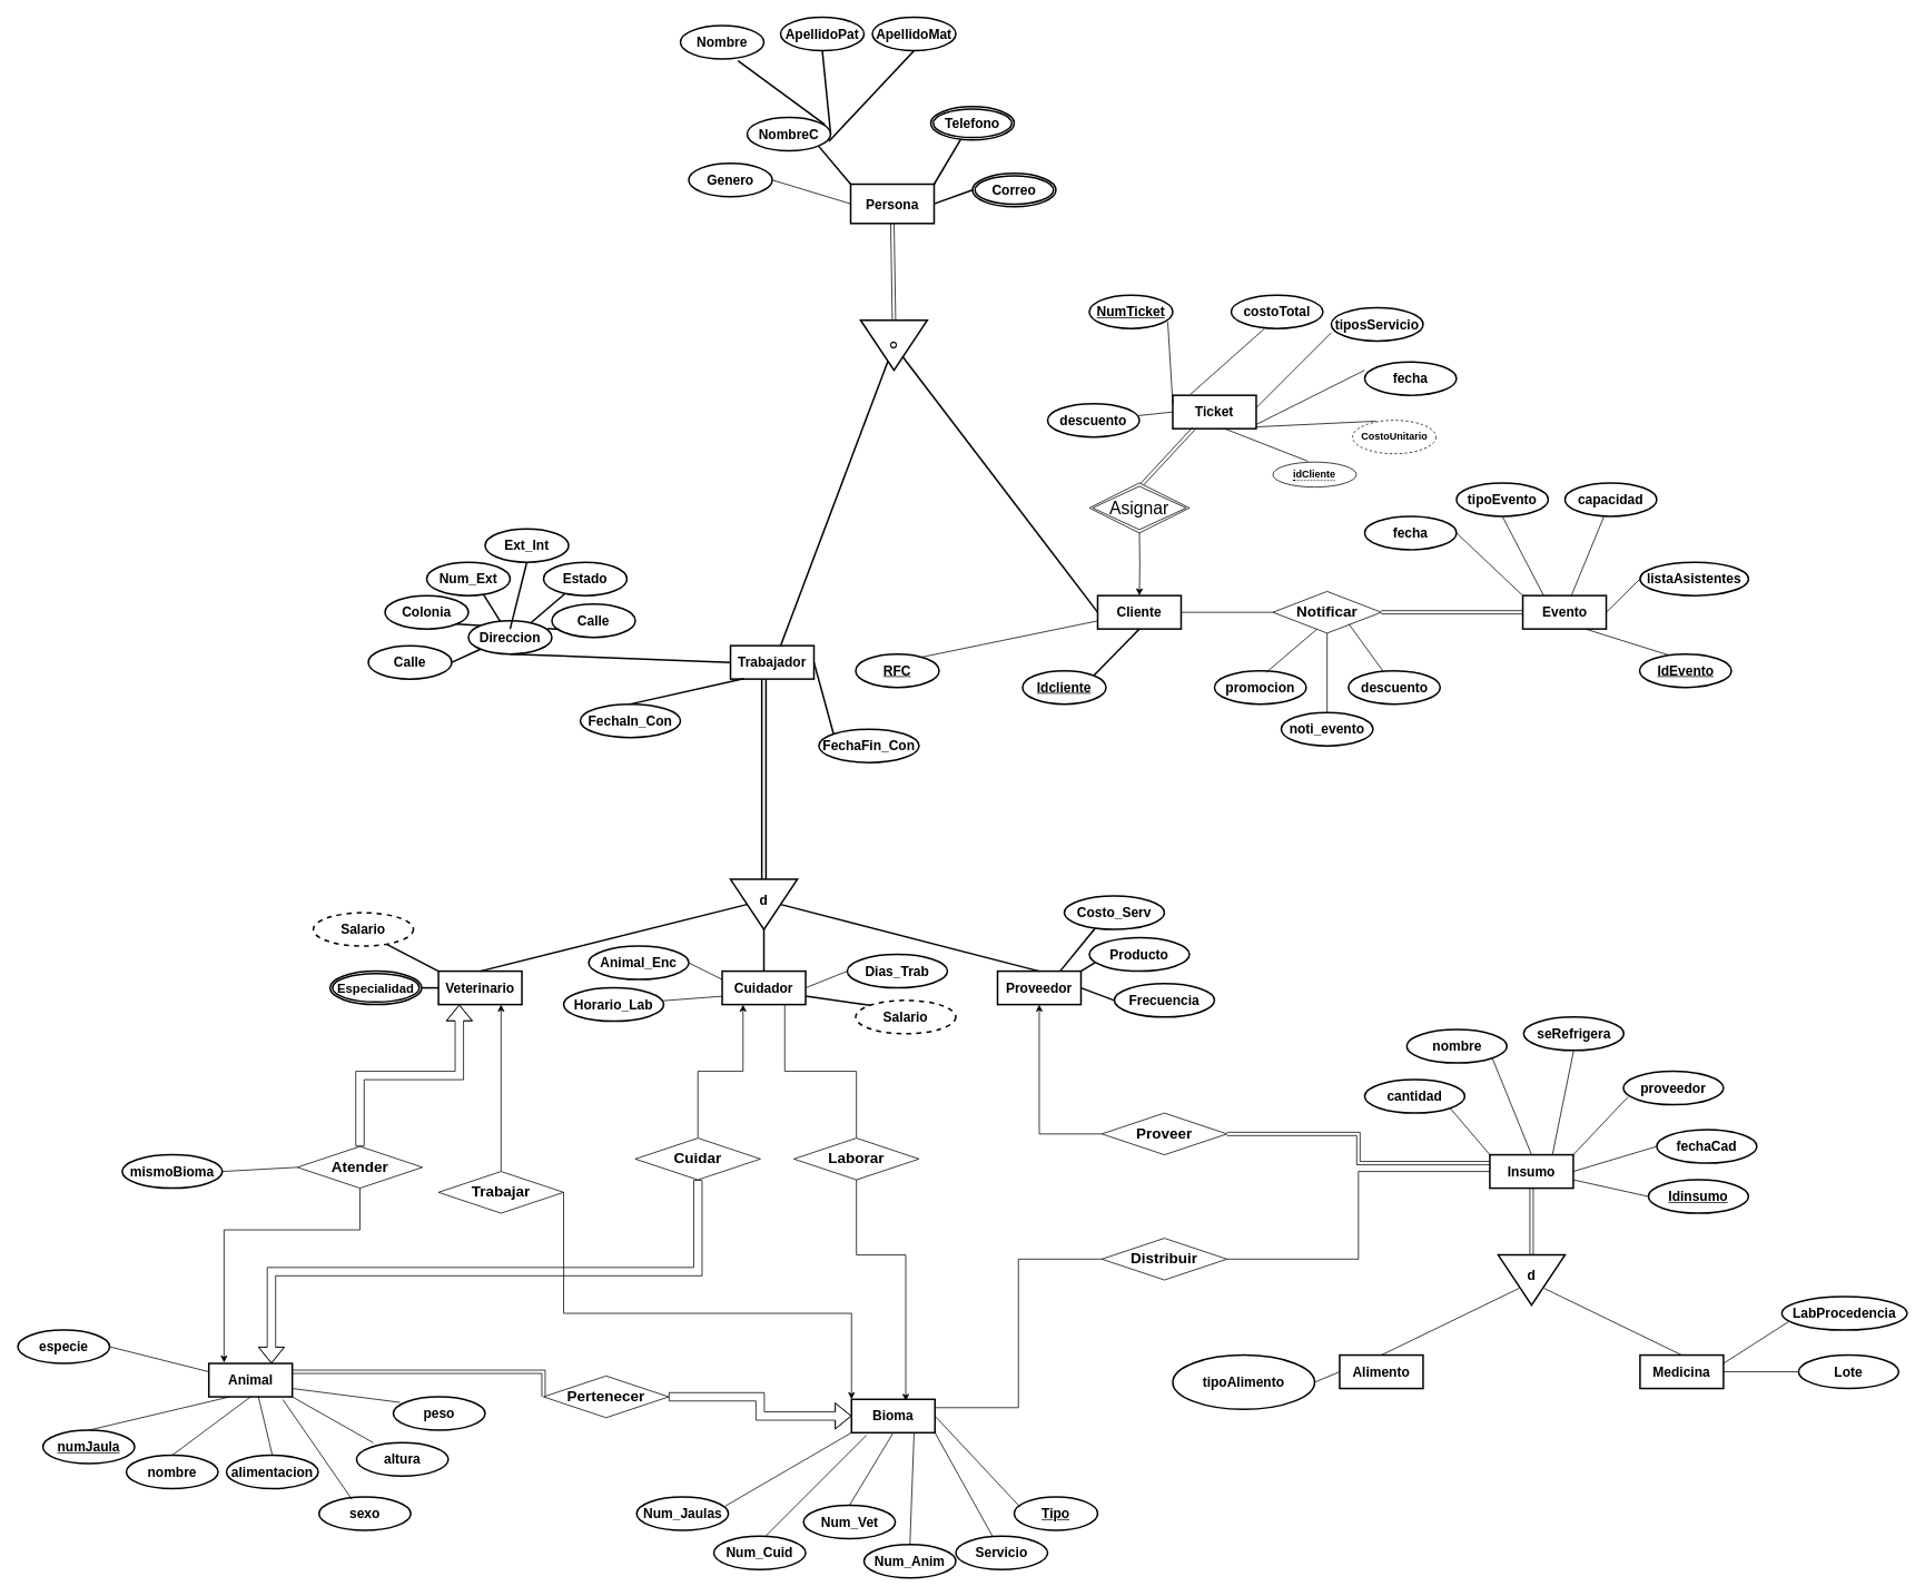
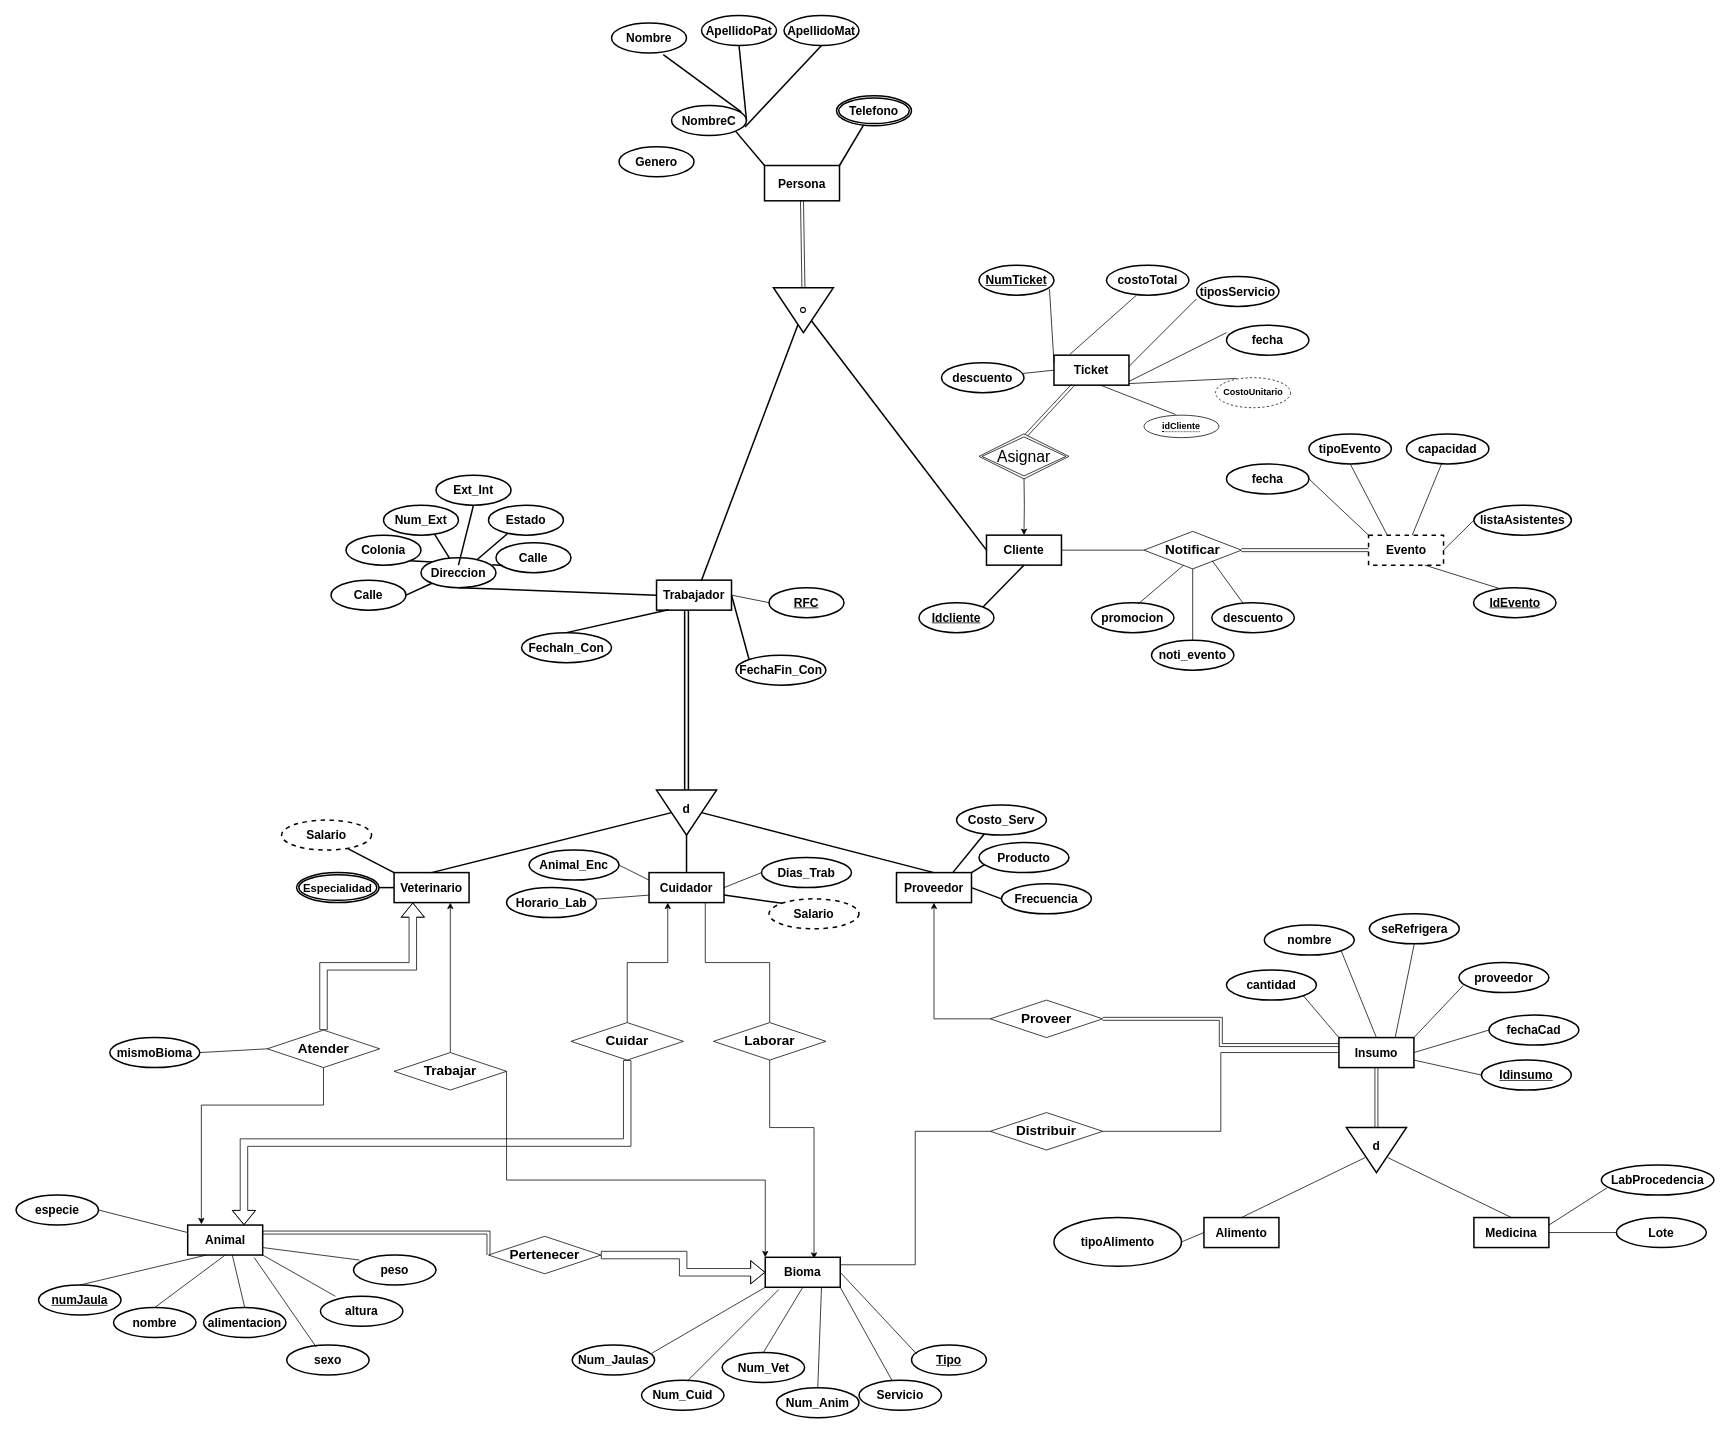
- <mxCell id="140" value="&lt;font style=&quot;font-size: 16px;&quot;&gt;&lt;b&gt;Correo&lt;/b&gt;&lt;/font&gt;" style="ellipse;shape=doubleEllipse;margin=3;whiteSpace=wrap;html=1;align=center;shadow=0;strokeColor=default;strokeWidth=2;fontFamily=Helvetica;fontSize=12;fontColor=default;fillColor=default;" parent="1" vertex="1"><mxGeometry x="1165" y="207.14" width="100" height="40" as="geometry" /></mxCell>
- <mxCell id="147" style="rounded=0;orthogonalLoop=1;jettySize=auto;html=1;exitX=1;exitY=0.5;exitDx=0;exitDy=0;entryX=0;entryY=0.5;entryDx=0;entryDy=0;endArrow=none;endFill=0;" parent="1" source="148" target="142" edge="1"><mxGeometry relative="1" as="geometry" /></mxCell>
- <mxCell id="144" value="" style="endArrow=none;html=1;rounded=0;strokeWidth=2;exitX=1;exitY=0.5;exitDx=0;exitDy=0;entryX=0;entryY=0.5;entryDx=0;entryDy=0;" parent="1" source="142" target="140" edge="1"><mxGeometry relative="1" as="geometry"><mxPoint x="1125" y="252.14" as="sourcePoint" /><mxPoint x="1155" y="247.14" as="targetPoint" /></mxGeometry></mxCell>
- <mxCell id="97" value="&lt;font style=&quot;font-size: 16px;&quot;&gt;&lt;span&gt;Evento&lt;/span&gt;&lt;/font&gt;" style="whiteSpace=wrap;html=1;align=center;strokeWidth=2;fontStyle=1" parent="1" vertex="1"><mxGeometry x="1824.5" y="713" width="100" height="40" as="geometry" /></mxCell>
+ <mxCell id="97" value="&lt;font style=&quot;font-size: 16px;&quot;&gt;&lt;span&gt;Evento&lt;/span&gt;&lt;/font&gt;" style="whiteSpace=wrap;html=1;align=center;strokeWidth=2;fontStyle=1;dashed=1;" parent="1" vertex="1"><mxGeometry x="1824.5" y="713" width="100" height="40" as="geometry" /></mxCell>
- <mxCell id="3" style="rounded=0;orthogonalLoop=1;jettySize=auto;html=1;exitX=0;exitY=0.5;exitDx=0;exitDy=0;endArrow=none;endFill=0;" parent="1" source="4" target="82" edge="1"><mxGeometry relative="1" as="geometry" /></mxCell>
+ <mxCell id="3" style="rounded=0;orthogonalLoop=1;jettySize=auto;html=1;exitX=0;exitY=0.5;exitDx=0;exitDy=0;entryX=1;entryY=0.5;entryDx=0;entryDy=0;endArrow=none;endFill=0;" parent="1" source="4" target="2" edge="1"><mxGeometry relative="1" as="geometry" /></mxCell>
